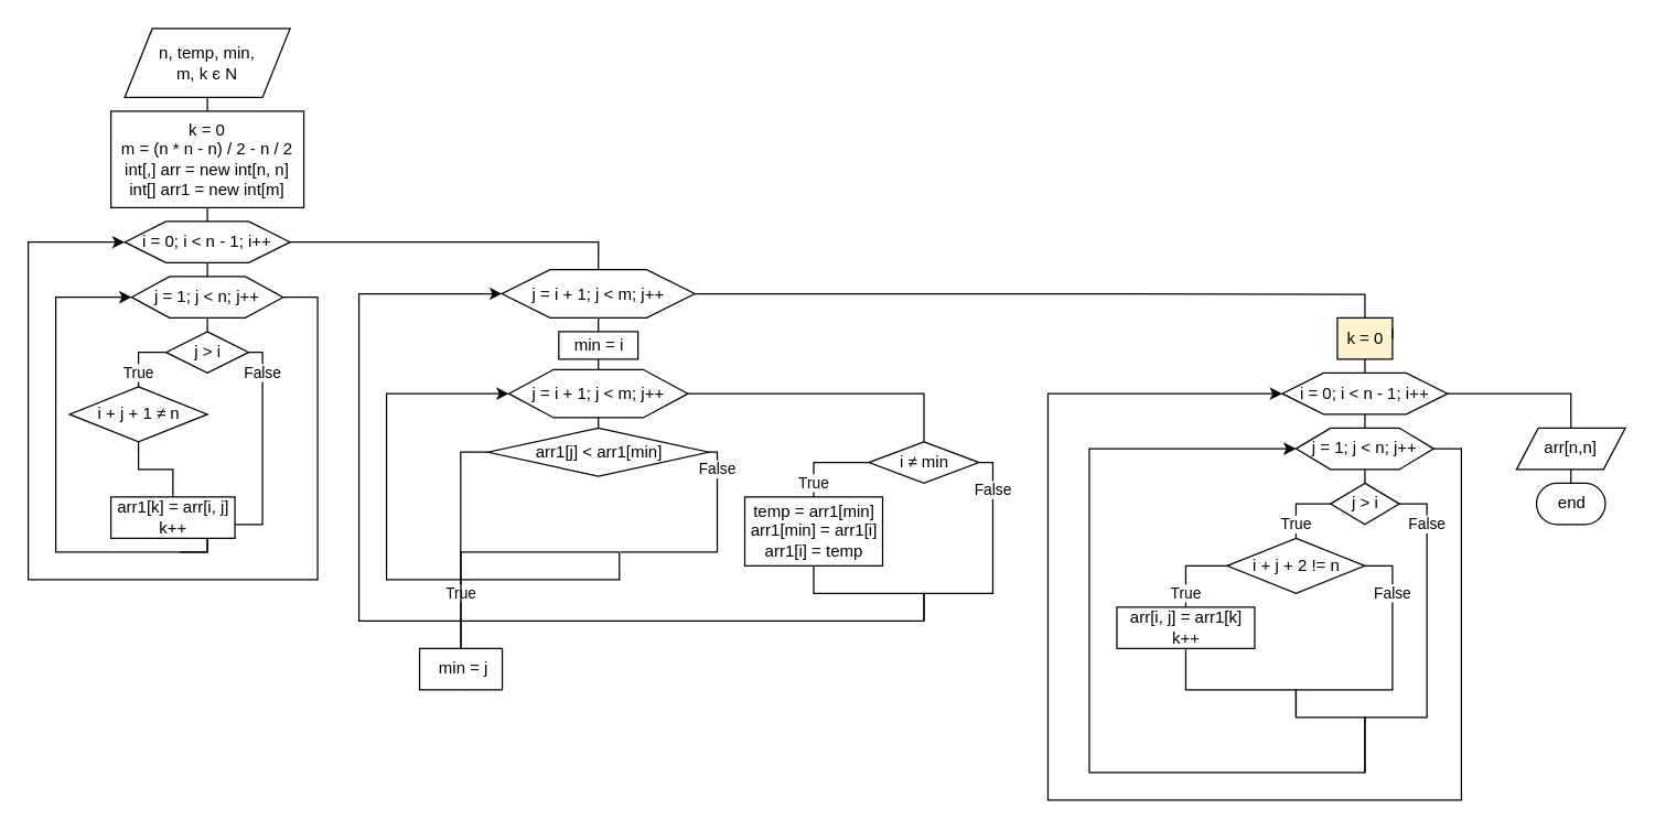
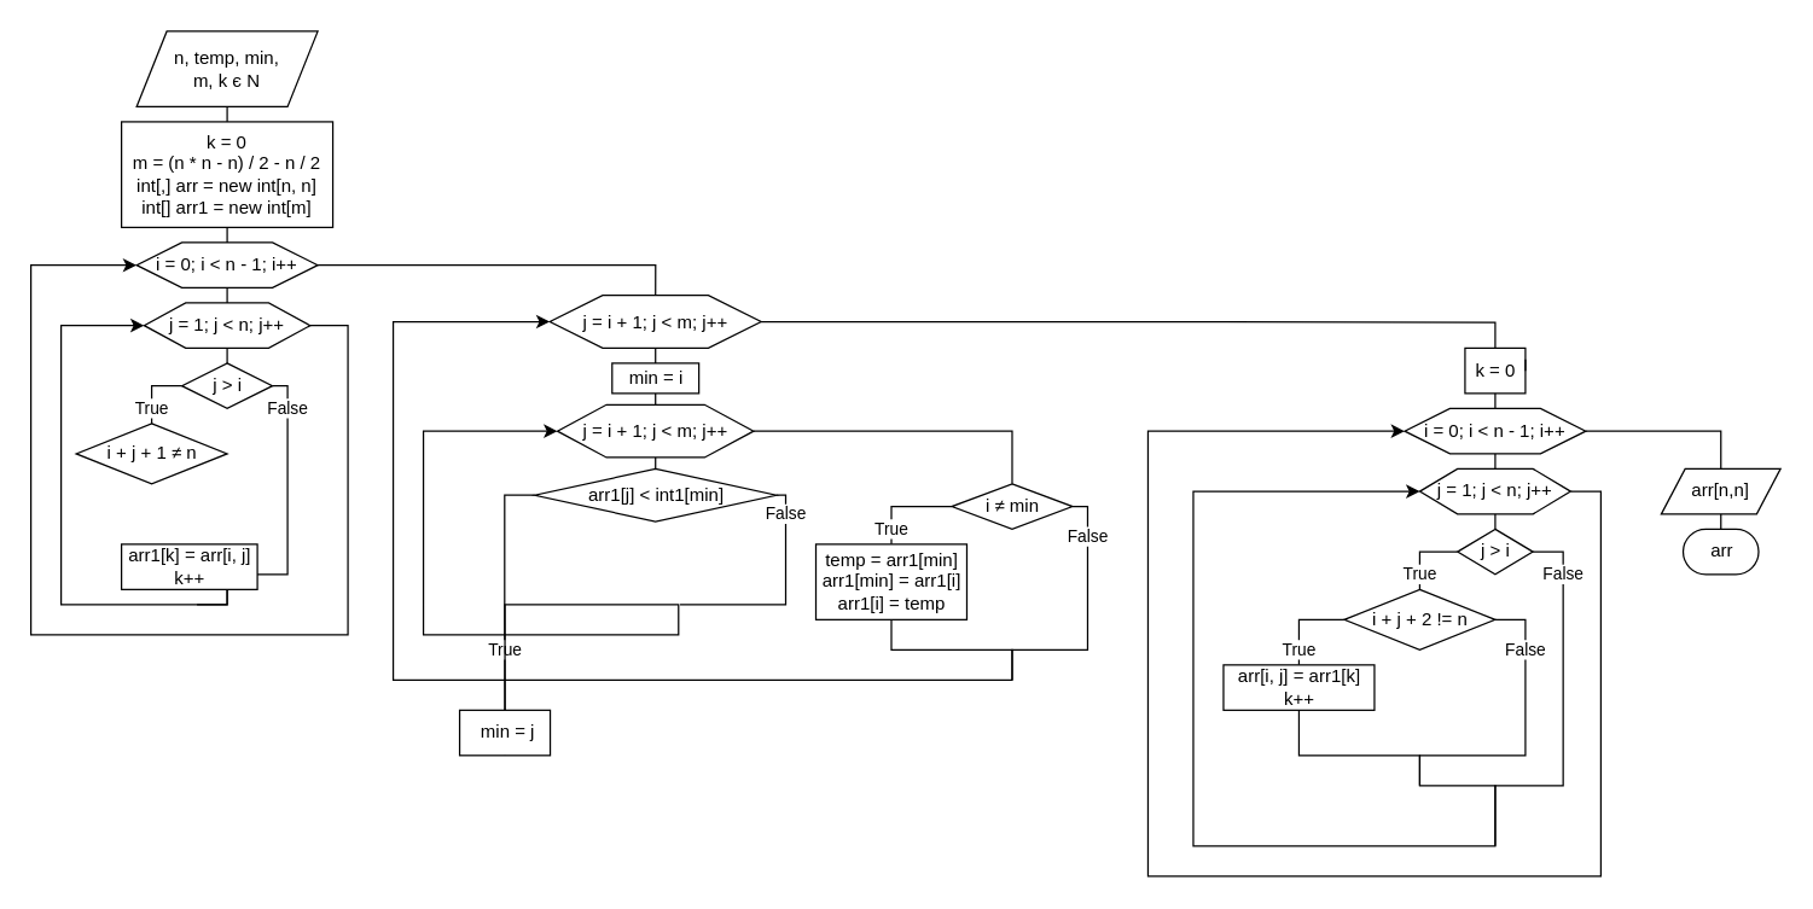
- <mxCell id="38" value="k = 0" style="html=1;dashed=0;whitespace=wrap;fillColor=#fff2cc;" vertex="1" parent="1"><mxGeometry x="970" y="230" width="40" height="30" as="geometry" /></mxCell>
+ <mxCell id="38" value="k = 0" style="html=1;dashed=0;whitespace=wrap;" vertex="1" parent="1"><mxGeometry x="970" y="230" width="40" height="30" as="geometry" /></mxCell>
- <mxCell id="29" value="&lt;span style=&quot;text-align: left&quot;&gt;arr1[j] &amp;lt; arr1[min]&lt;/span&gt;" style="shape=rhombus;html=1;dashed=0;whitespace=wrap;perimeter=rhombusPerimeter;" vertex="1" parent="1"><mxGeometry x="353.75" y="310" width="160" height="35" as="geometry" /></mxCell>
+ <mxCell id="29" value="&lt;span style=&quot;text-align: left&quot;&gt;arr1[j] &amp;lt; int1[min]&lt;/span&gt;" style="shape=rhombus;html=1;dashed=0;whitespace=wrap;perimeter=rhombusPerimeter;" vertex="1" parent="1"><mxGeometry x="353.75" y="310" width="160" height="35" as="geometry" /></mxCell>
- <mxCell id="17" style="edgeStyle=orthogonalEdgeStyle;rounded=0;orthogonalLoop=1;jettySize=auto;html=1;exitX=0.5;exitY=1;exitDx=0;exitDy=0;entryX=0.5;entryY=0;entryDx=0;entryDy=0;endArrow=none;endFill=0;" edge="1" parent="1" source="18" target="16"><mxGeometry relative="1" as="geometry" /></mxCell>
- <mxCell id="56" value="end" style="html=1;dashed=0;whitespace=wrap;shape=mxgraph.dfd.start" vertex="1" parent="1"><mxGeometry x="1114.5" y="350" width="50" height="30" as="geometry" /></mxCell>
+ <mxCell id="56" value="arr" style="html=1;dashed=0;whitespace=wrap;shape=mxgraph.dfd.start" vertex="1" parent="1"><mxGeometry x="1114.5" y="350" width="50" height="30" as="geometry" /></mxCell>
